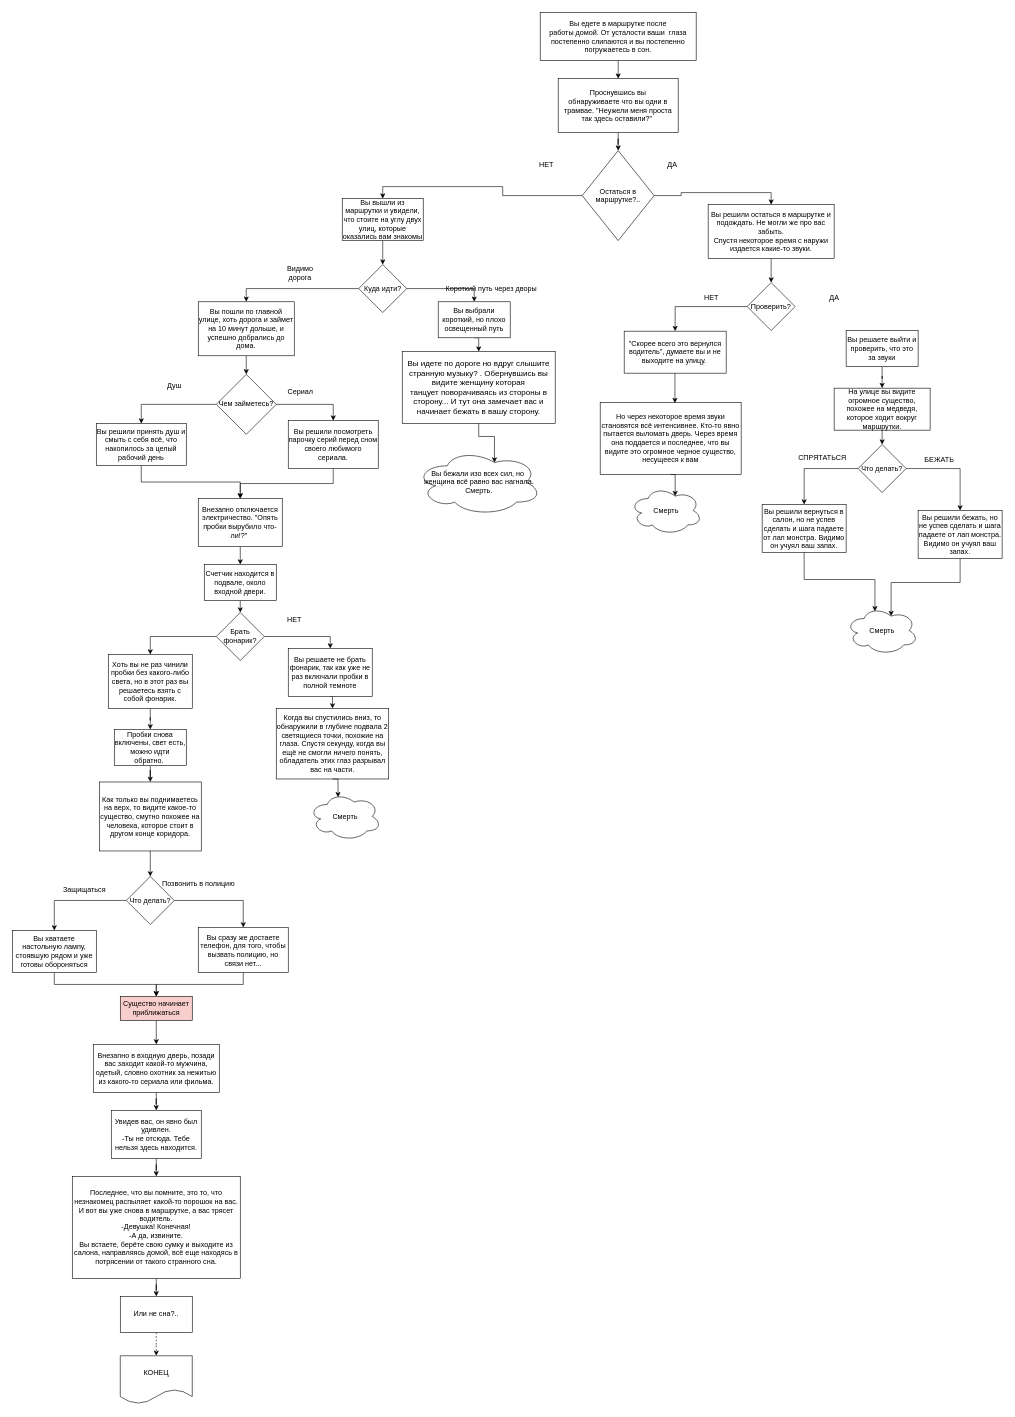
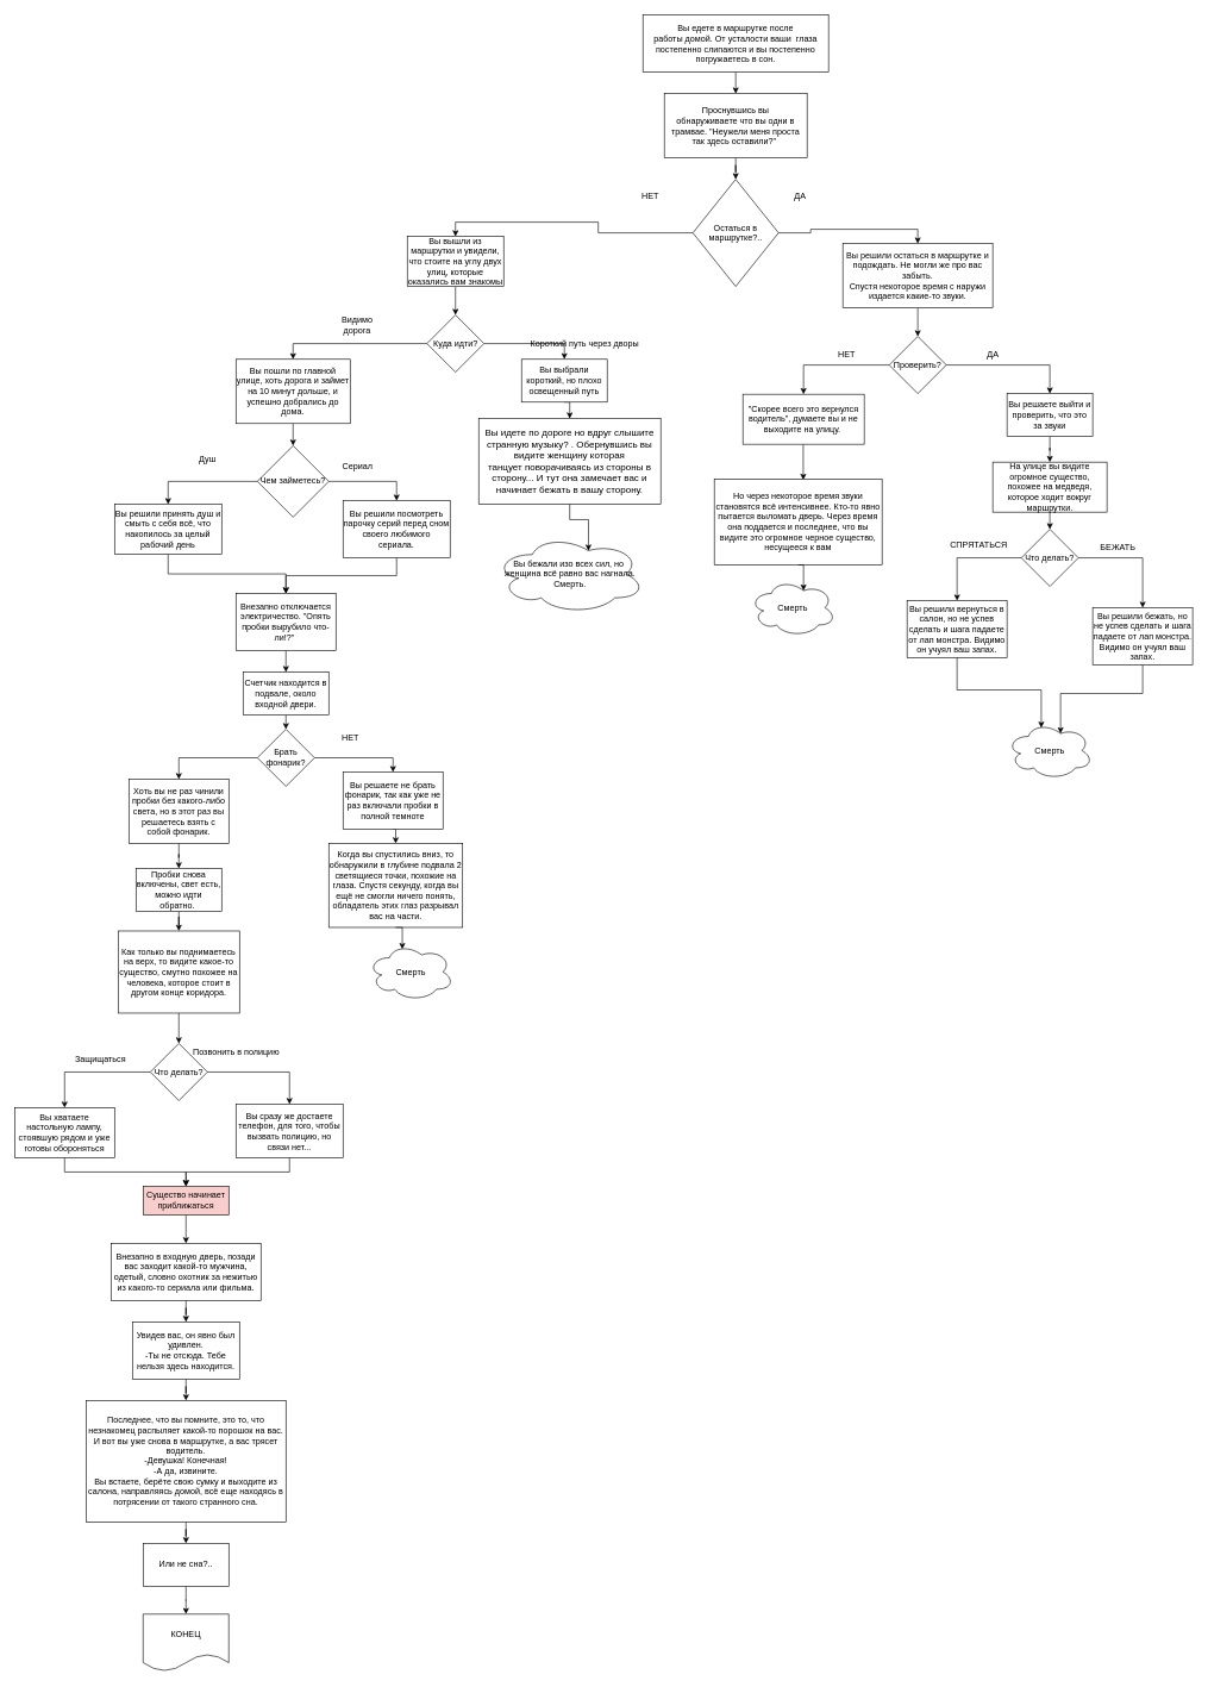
+ <mxCell id="11" style="edgeStyle=orthogonalEdgeStyle;rounded=0;orthogonalLoop=1;jettySize=auto;html=1;exitX=1;exitY=0.5;exitDx=0;exitDy=0;entryX=0.5;entryY=0;entryDx=0;entryDy=0;" edge="1" parent="1" source="13" target="19"><mxGeometry relative="1" as="geometry" /></mxCell>
- <mxCell id="89" style="edgeStyle=orthogonalEdgeStyle;rounded=0;orthogonalLoop=1;jettySize=auto;html=1;dashed=1;" edge="1" parent="1" source="90" target="91"><mxGeometry relative="1" as="geometry" /></mxCell>
+ <mxCell id="89" style="edgeStyle=orthogonalEdgeStyle;rounded=0;orthogonalLoop=1;jettySize=auto;html=1;" edge="1" parent="1" source="90" target="91"><mxGeometry relative="1" as="geometry" /></mxCell>
